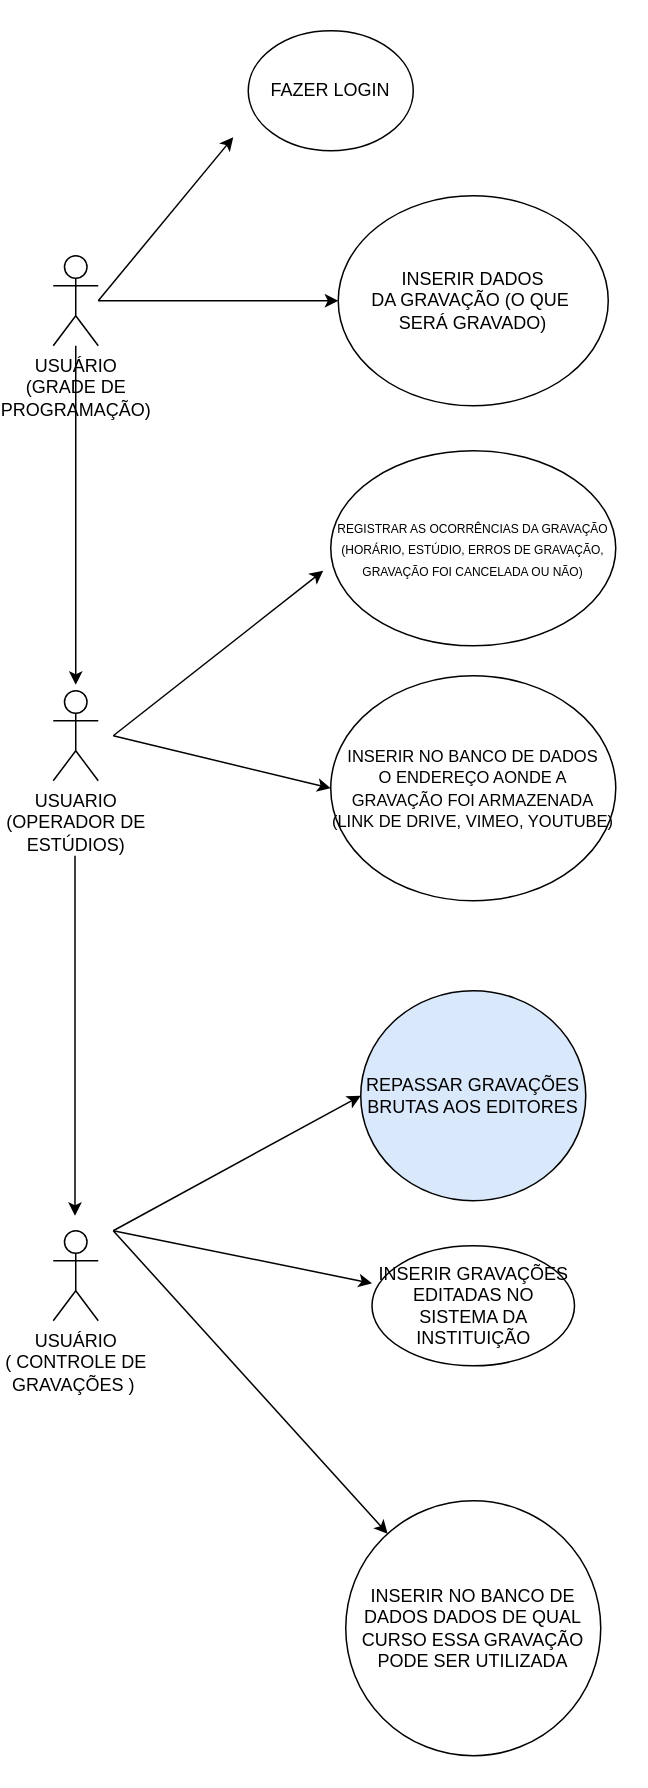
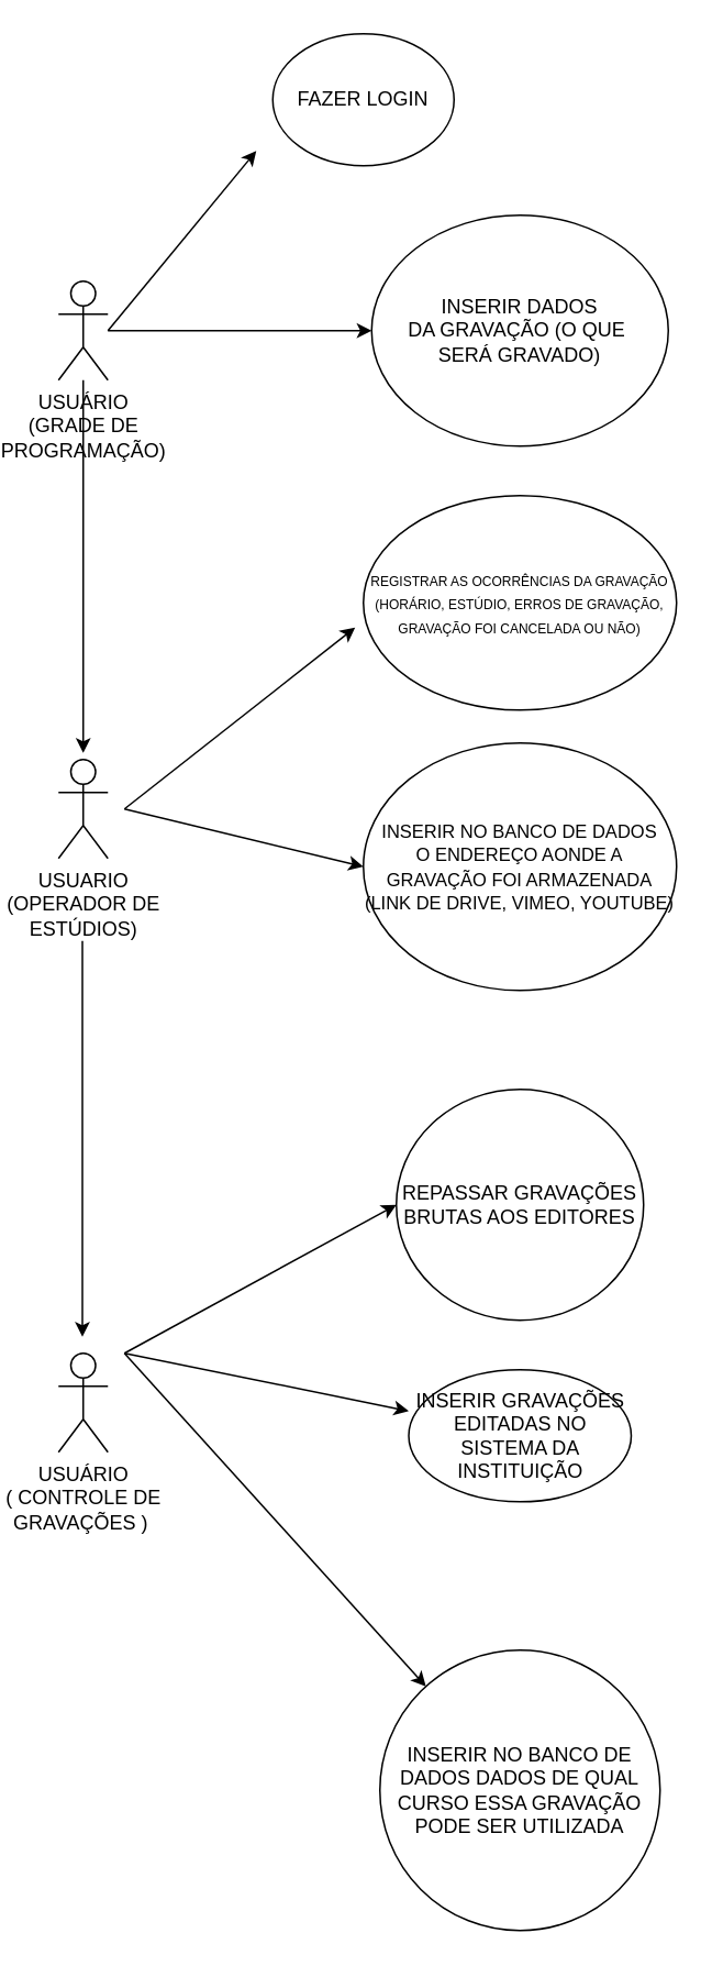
- <mxCell id="15" value="REPASSAR GRAVAÇÕES BRUTAS AOS EDITORES" style="ellipse;whiteSpace=wrap;html=1;fillColor=#dae8fc;" parent="1" vertex="1"><mxGeometry x="225" y="660" width="150" height="140" as="geometry" /></mxCell>
+ <mxCell id="15" value="REPASSAR GRAVAÇÕES BRUTAS AOS EDITORES" style="ellipse;whiteSpace=wrap;html=1;" parent="1" vertex="1"><mxGeometry x="225" y="660" width="150" height="140" as="geometry" /></mxCell>
